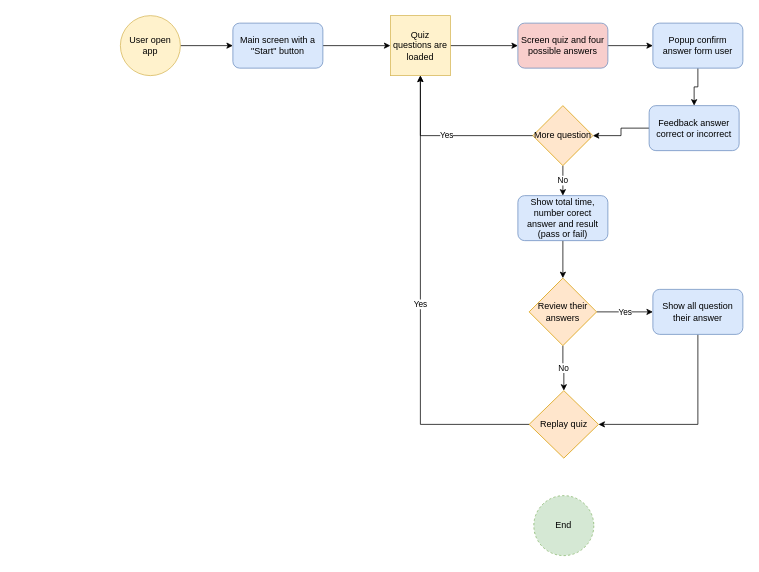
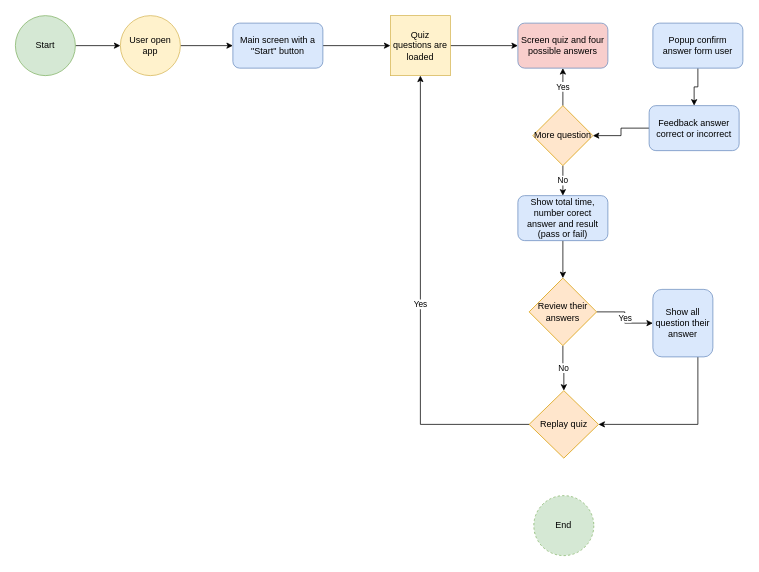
+ <mxCell id="3" value="Start" style="ellipse;whiteSpace=wrap;html=1;aspect=fixed;fillColor=#d5e8d4;strokeColor=#82b366;" vertex="1" parent="1"><mxGeometry x="20" y="20" width="80" height="80" as="geometry" /></mxCell>
+ <mxCell id="2" style="edgeStyle=orthogonalEdgeStyle;rounded=0;orthogonalLoop=1;jettySize=auto;html=1;" edge="1" parent="1" source="3" target="5"><mxGeometry relative="1" as="geometry" /></mxCell>
- <mxCell id="8" style="edgeStyle=orthogonalEdgeStyle;rounded=0;orthogonalLoop=1;jettySize=auto;html=1;entryX=0;entryY=0.5;entryDx=0;entryDy=0;" edge="1" parent="1" source="9" target="11"><mxGeometry relative="1" as="geometry" /></mxCell>
- <mxCell id="14" value="Yes" style="edgeStyle=orthogonalEdgeStyle;rounded=0;orthogonalLoop=1;jettySize=auto;html=1;" edge="1" parent="1" source="16" target="25"><mxGeometry relative="1" as="geometry" /></mxCell>
+ <mxCell id="14" value="Yes" style="edgeStyle=orthogonalEdgeStyle;rounded=0;orthogonalLoop=1;jettySize=auto;html=1;" edge="1" parent="1" source="16" target="9"><mxGeometry relative="1" as="geometry" /></mxCell>
- <mxCell id="23" value="Show all question their answer" style="rounded=1;whiteSpace=wrap;html=1;fillColor=#dae8fc;strokeColor=#6c8ebf;" vertex="1" parent="1"><mxGeometry x="870" y="385" width="120" height="60" as="geometry" /></mxCell>
+ <mxCell id="23" value="Show all question their answer" style="rounded=1;whiteSpace=wrap;html=1;fillColor=#dae8fc;strokeColor=#6c8ebf;" vertex="1" parent="1"><mxGeometry x="870" y="385" width="80" height="90" as="geometry" /></mxCell>
